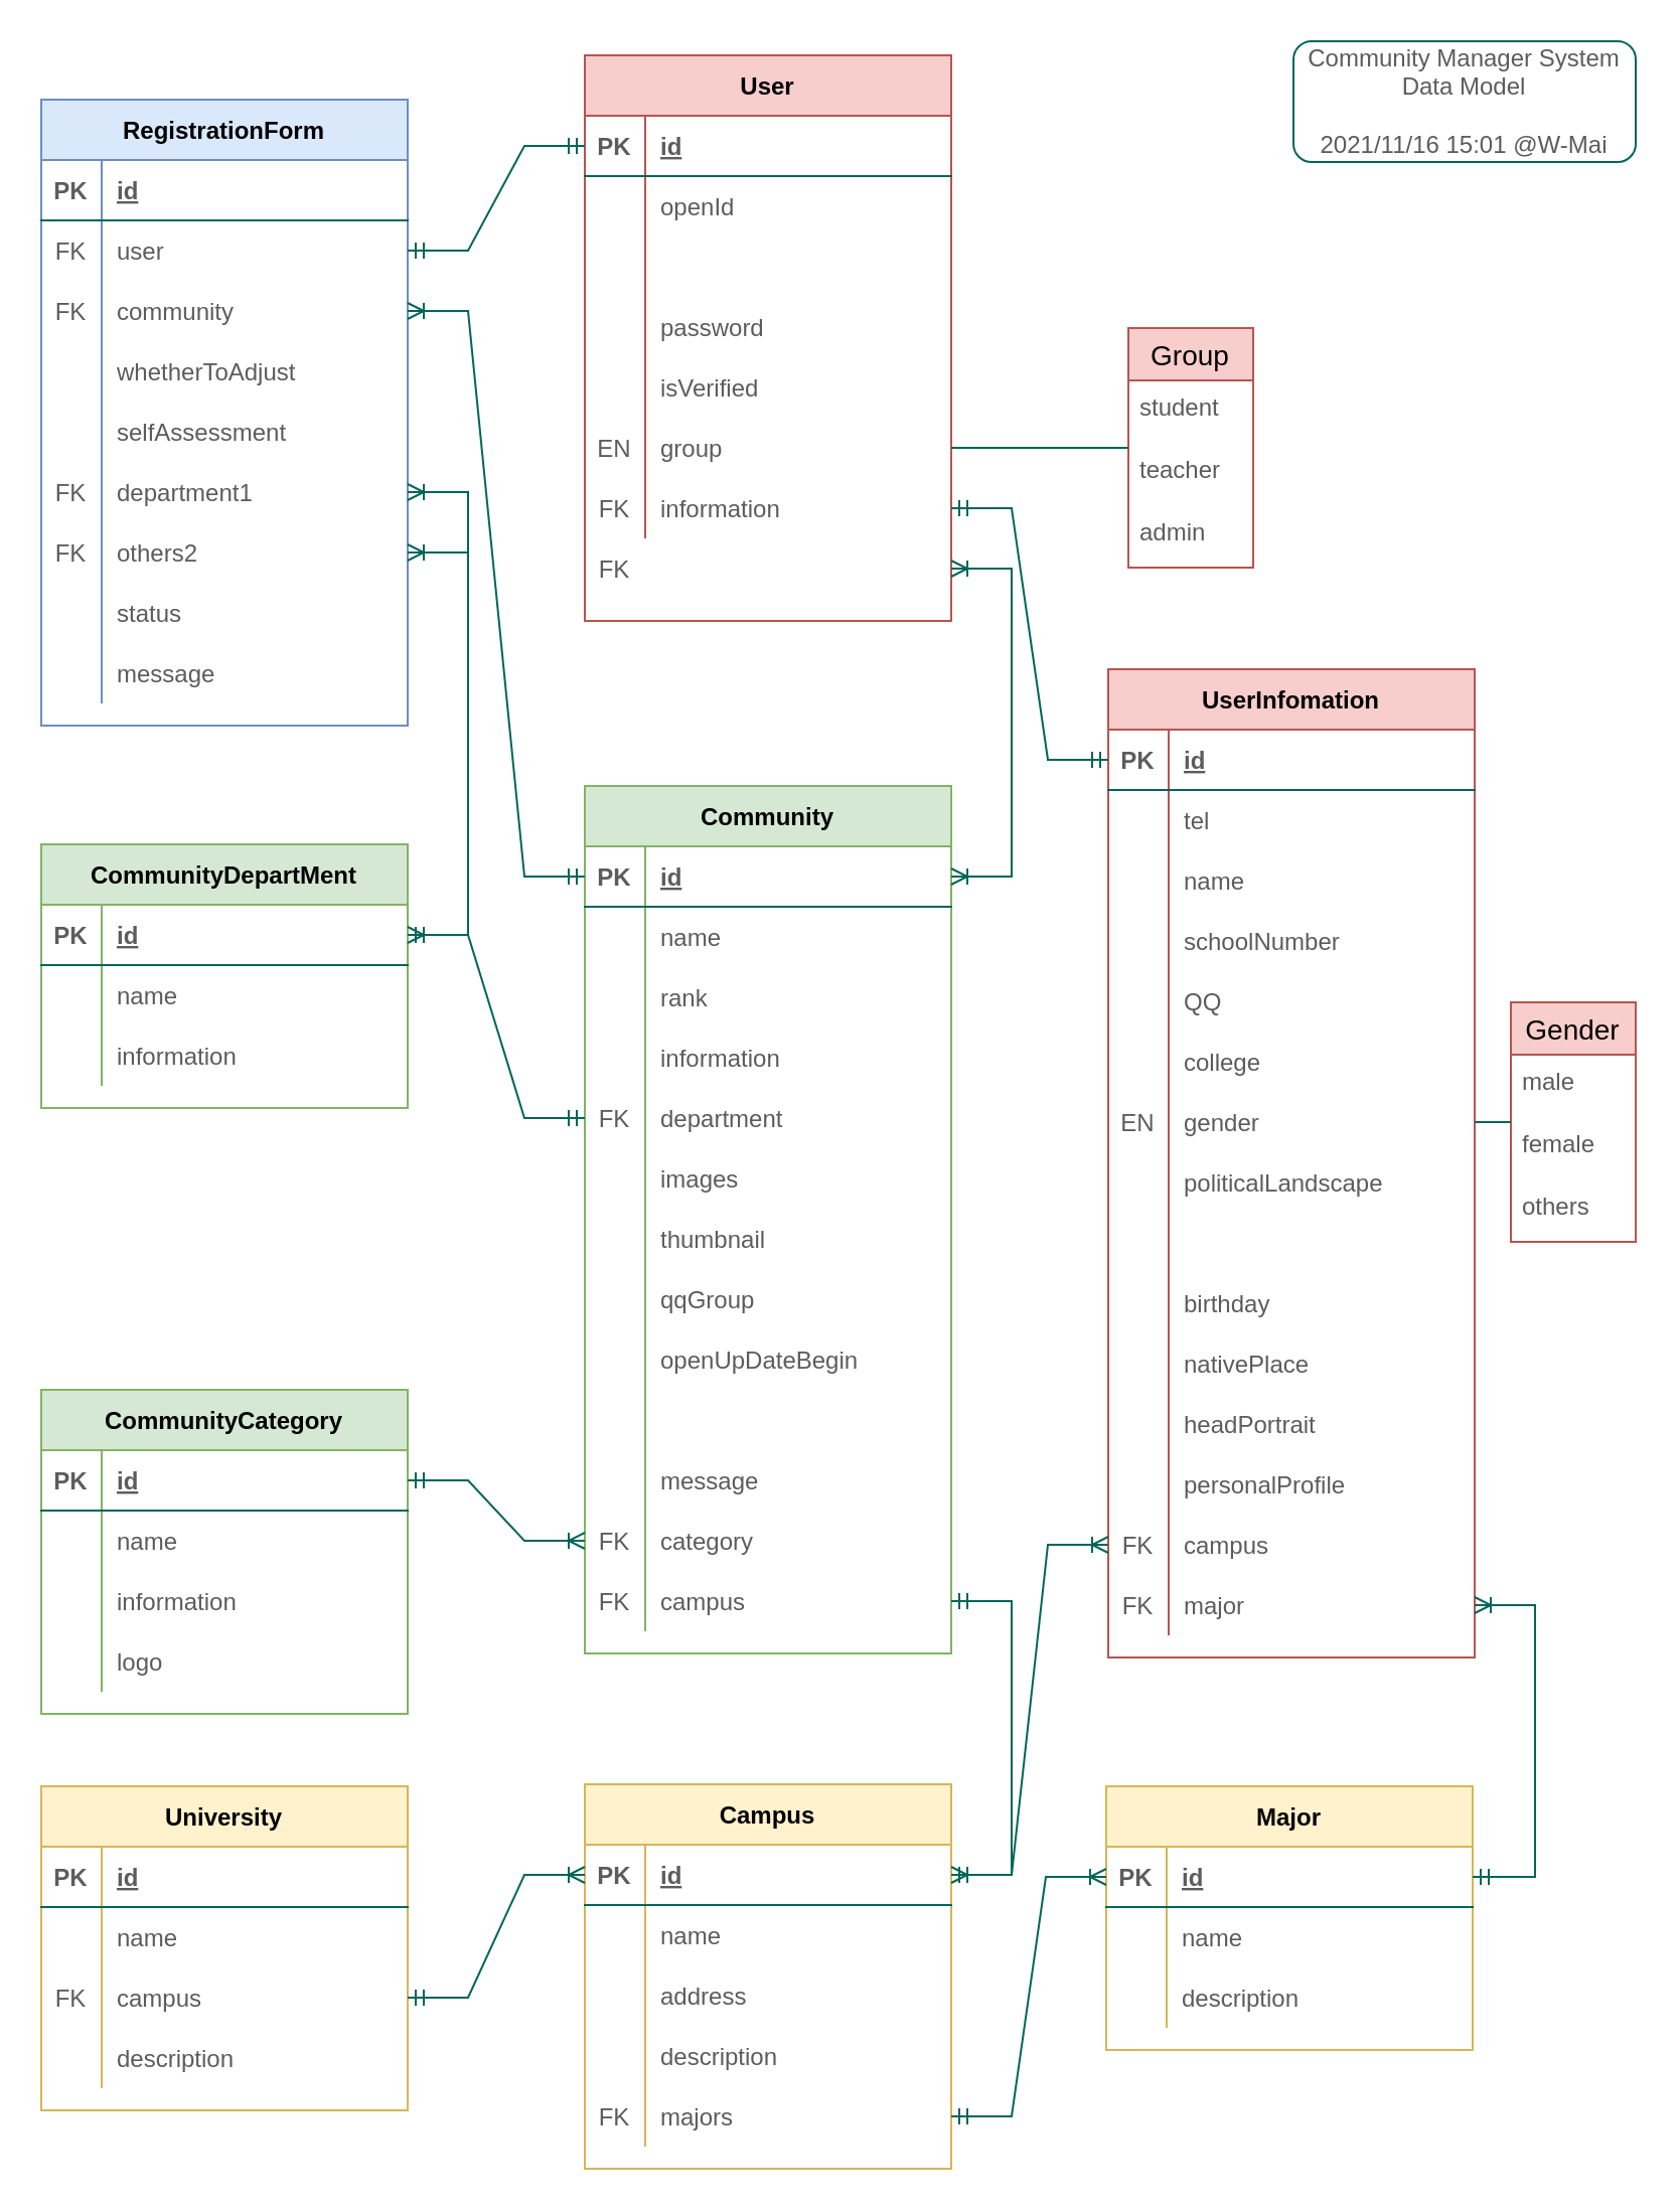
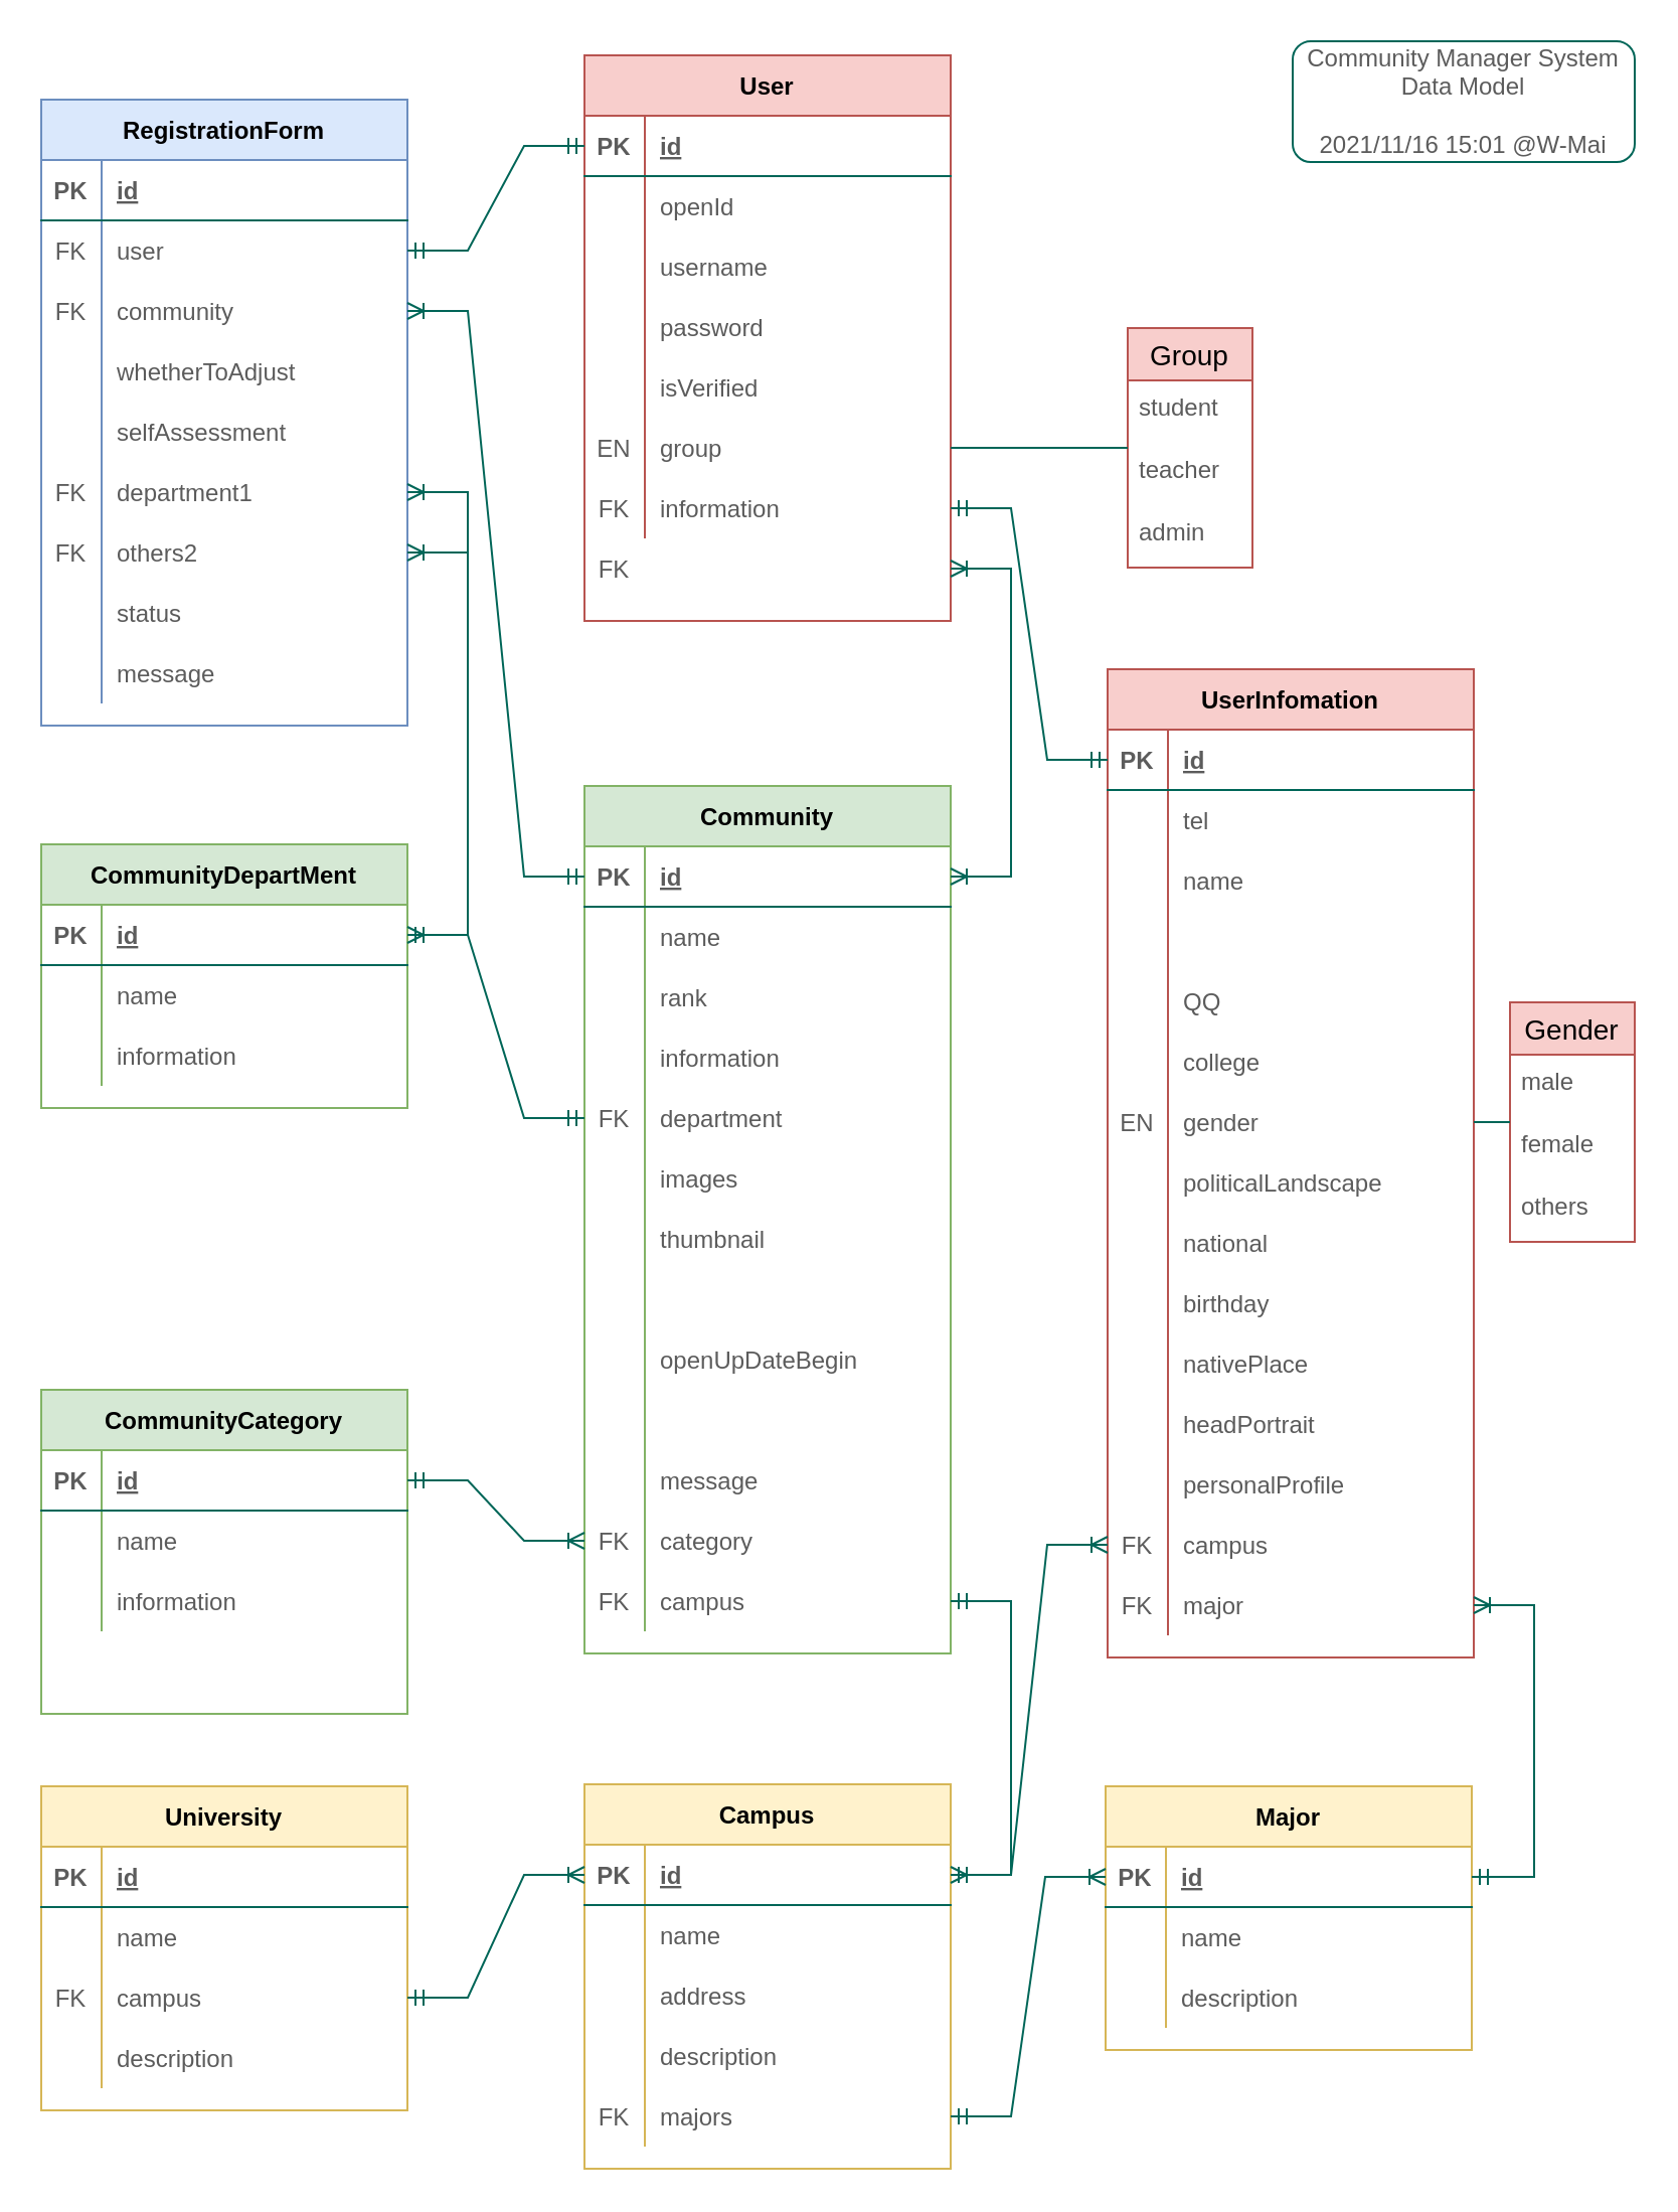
+ <mxCell id="11" value="username" style="shape=partialRectangle;connectable=0;fillColor=none;top=0;left=0;bottom=0;right=0;align=left;spacingLeft=6;overflow=hidden;strokeColor=#006658;fontColor=#5C5C5C;" parent="9" vertex="1"><mxGeometry x="30" width="152" height="30" as="geometry"><mxRectangle width="152" height="30" as="alternateBounds" /></mxGeometry></mxCell>
- <mxCell id="38" value="schoolNumber" style="shape=partialRectangle;connectable=0;fillColor=none;top=0;left=0;bottom=0;right=0;align=left;spacingLeft=6;overflow=hidden;strokeColor=#006658;fontColor=#5C5C5C;" parent="36" vertex="1"><mxGeometry x="30" width="152" height="30" as="geometry"><mxRectangle width="152" height="30" as="alternateBounds" /></mxGeometry></mxCell>
+ <mxCell id="53" value="national" style="shape=partialRectangle;connectable=0;fillColor=none;top=0;left=0;bottom=0;right=0;align=left;spacingLeft=6;overflow=hidden;strokeColor=#006658;fontColor=#5C5C5C;" parent="51" vertex="1"><mxGeometry x="30" width="152" height="30" as="geometry"><mxRectangle width="152" height="30" as="alternateBounds" /></mxGeometry></mxCell>
- <mxCell id="148" value="qqGroup" style="shape=partialRectangle;connectable=0;fillColor=none;top=0;left=0;bottom=0;right=0;align=left;spacingLeft=6;overflow=hidden;rounded=0;fontColor=#5C5C5C;strokeColor=#006658;" parent="146" vertex="1"><mxGeometry x="30" width="152" height="30" as="geometry"><mxRectangle width="152" height="30" as="alternateBounds" /></mxGeometry></mxCell>
- <mxCell id="178" value="logo" style="shape=partialRectangle;connectable=0;fillColor=none;top=0;left=0;bottom=0;right=0;align=left;spacingLeft=6;overflow=hidden;rounded=0;fontColor=#5C5C5C;strokeColor=#006658;" parent="176" vertex="1"><mxGeometry x="30" width="152" height="30" as="geometry"><mxRectangle width="152" height="30" as="alternateBounds" /></mxGeometry></mxCell>
